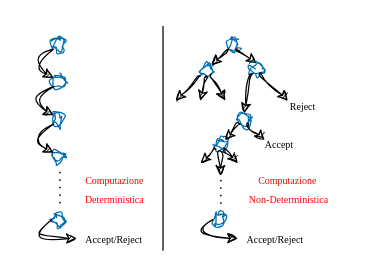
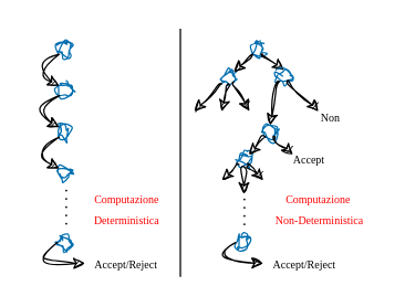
- <mxCell id="25" value="&lt;span style=&quot;font-family: &amp;quot;Comic Sans MS&amp;quot;; font-size: 8px; font-style: normal; font-variant-ligatures: normal; font-variant-caps: normal; font-weight: 400; letter-spacing: normal; orphans: 2; text-align: center; text-indent: 0px; text-transform: none; widows: 2; word-spacing: 0px; -webkit-text-stroke-width: 0px; white-space: normal; text-decoration-thickness: initial; text-decoration-style: initial; text-decoration-color: initial; float: none; display: inline !important;&quot;&gt;Reject&lt;/span&gt;" style="text;whiteSpace=wrap;html=1;fontColor=default;" parent="1" vertex="1"><mxGeometry x="230" y="70" width="40" height="20" as="geometry" /></mxCell>
+ <mxCell id="25" value="&lt;span style=&quot;font-family: &amp;quot;Comic Sans MS&amp;quot;; font-size: 8px; font-style: normal; font-variant-ligatures: normal; font-variant-caps: normal; font-weight: 400; letter-spacing: normal; orphans: 2; text-align: center; text-indent: 0px; text-transform: none; widows: 2; word-spacing: 0px; -webkit-text-stroke-width: 0px; white-space: normal; text-decoration-thickness: initial; text-decoration-style: initial; text-decoration-color: initial; float: none; display: inline !important;&quot;&gt;Non&lt;/span&gt;" style="text;whiteSpace=wrap;html=1;fontColor=default;" parent="1" vertex="1"><mxGeometry x="230" y="70" width="40" height="20" as="geometry" /></mxCell>
